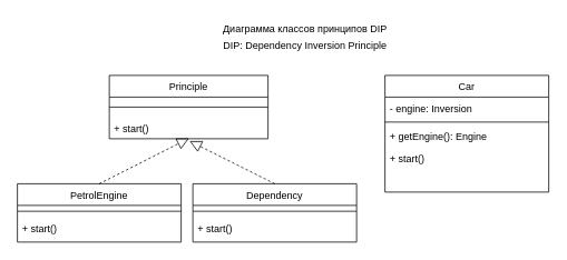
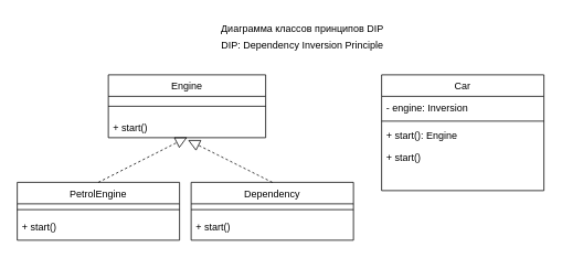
- <mxCell id="7" value="Principle" style="swimlane;fontStyle=0;align=center;verticalAlign=top;childLayout=stackLayout;horizontal=1;startSize=26;horizontalStack=0;resizeParent=1;resizeLast=0;collapsible=1;marginBottom=0;rounded=0;shadow=0;strokeWidth=1;" vertex="1" parent="1"><mxGeometry x="130" y="90" width="190" height="76" as="geometry"><mxRectangle x="128" y="80" width="160" height="26" as="alternateBounds" /></mxGeometry></mxCell>
+ <mxCell id="7" value="Engine" style="swimlane;fontStyle=0;align=center;verticalAlign=top;childLayout=stackLayout;horizontal=1;startSize=26;horizontalStack=0;resizeParent=1;resizeLast=0;collapsible=1;marginBottom=0;rounded=0;shadow=0;strokeWidth=1;" vertex="1" parent="1"><mxGeometry x="130" y="90" width="190" height="76" as="geometry"><mxRectangle x="128" y="80" width="160" height="26" as="alternateBounds" /></mxGeometry></mxCell>
- <mxCell id="14" value="+ getEngine(): Engine" style="text;align=left;verticalAlign=top;spacingLeft=4;spacingRight=4;overflow=hidden;rotatable=0;points=[[0,0.5],[1,0.5]];portConstraint=eastwest;" vertex="1" parent="11"><mxGeometry y="60" width="196" height="26" as="geometry" /></mxCell>
+ <mxCell id="14" value="+ start(): Engine" style="text;align=left;verticalAlign=top;spacingLeft=4;spacingRight=4;overflow=hidden;rotatable=0;points=[[0,0.5],[1,0.5]];portConstraint=eastwest;" vertex="1" parent="11"><mxGeometry y="60" width="196" height="26" as="geometry" /></mxCell>
